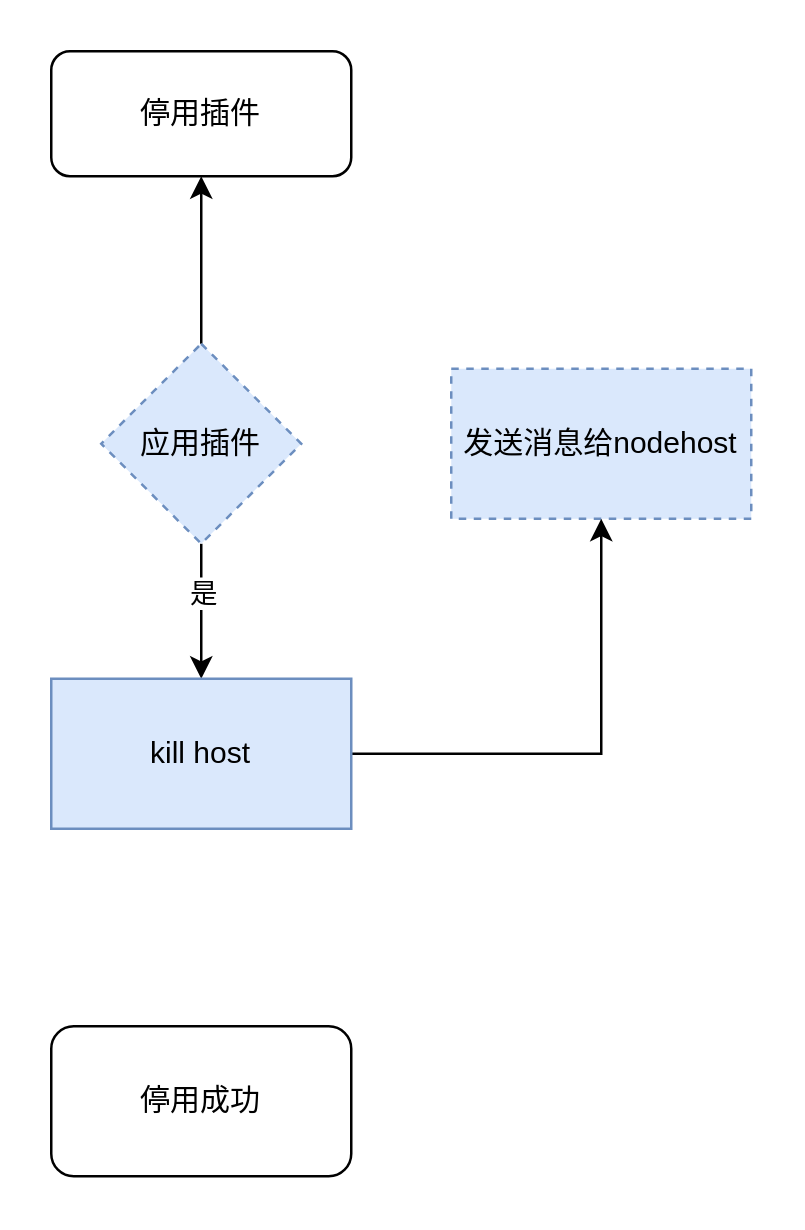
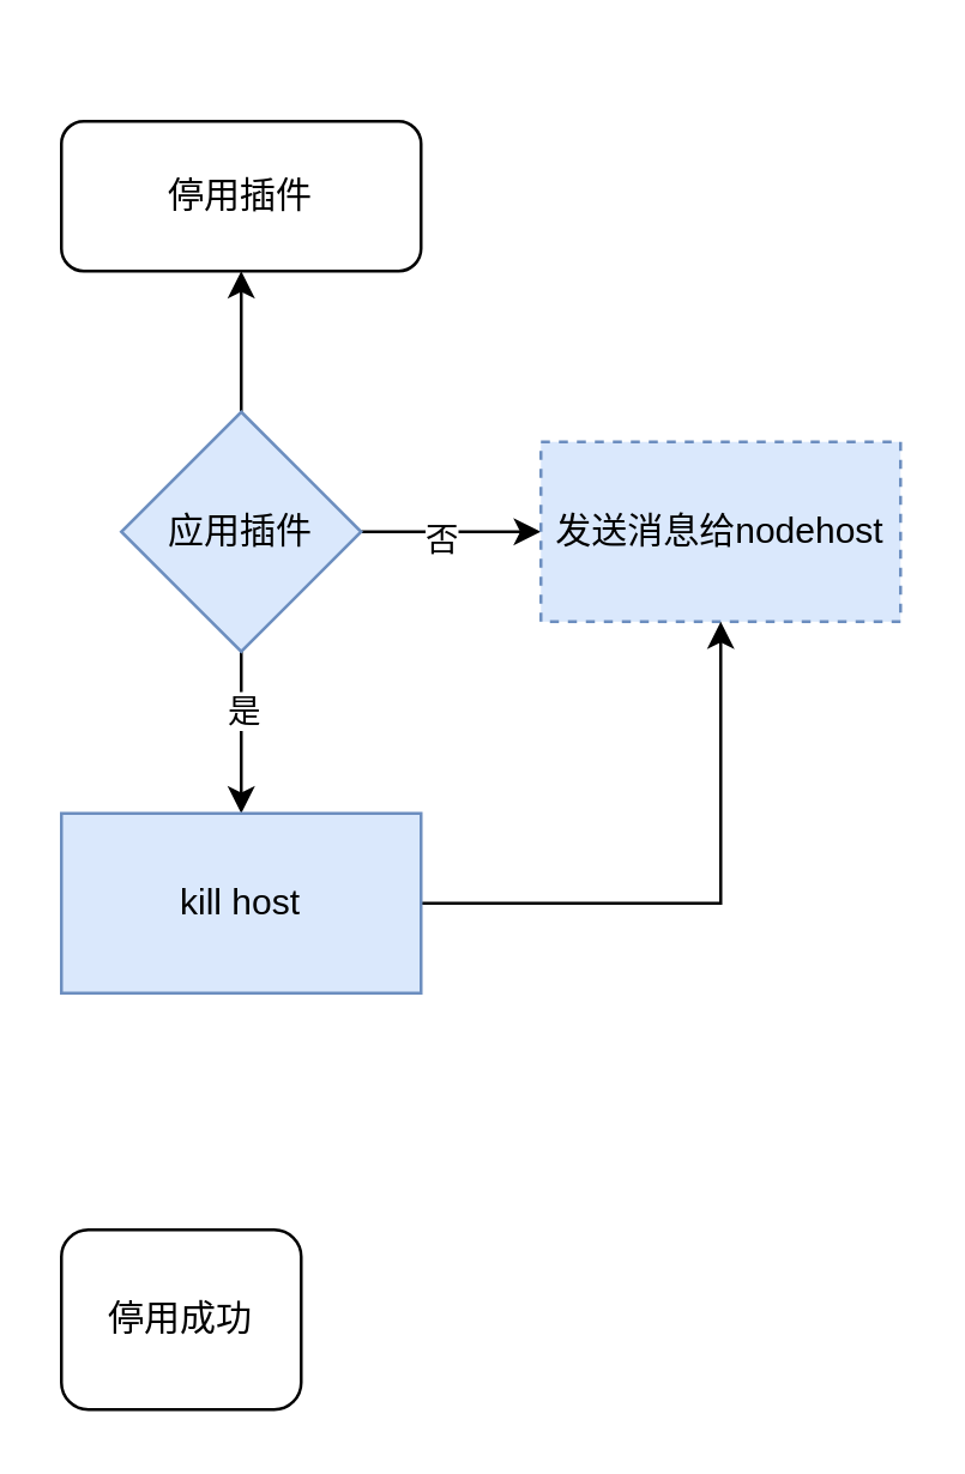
- <mxCell id="2" value="停用插件" style="rounded=1;whiteSpace=wrap;html=1;" parent="1" vertex="1"><mxGeometry x="20" y="20" width="120" height="50" as="geometry" /></mxCell>
+ <mxCell id="2" value="停用插件" style="rounded=1;whiteSpace=wrap;html=1;" parent="1" vertex="1"><mxGeometry x="20" y="40" width="120" height="50" as="geometry" /></mxCell>
- <mxCell id="8" value="应用插件" style="rhombus;whiteSpace=wrap;html=1;fillColor=#dae8fc;strokeColor=#6c8ebf;dashed=1;" parent="1" vertex="1"><mxGeometry x="40" y="137" width="80" height="80" as="geometry" /></mxCell>
+ <mxCell id="8" value="应用插件" style="rhombus;whiteSpace=wrap;html=1;fillColor=#dae8fc;strokeColor=#6c8ebf;" parent="1" vertex="1"><mxGeometry x="40" y="137" width="80" height="80" as="geometry" /></mxCell>
+ <mxCell id="3" value="" style="edgeStyle=orthogonalEdgeStyle;rounded=0;orthogonalLoop=1;jettySize=auto;html=1;" parent="1" source="8" target="9" edge="1"><mxGeometry relative="1" as="geometry" /></mxCell>
+ <mxCell id="4" value="否" style="edgeLabel;html=1;align=center;verticalAlign=middle;resizable=0;points=[];" parent="3" vertex="1" connectable="0"><mxGeometry x="-0.133" y="-2" relative="1" as="geometry"><mxPoint as="offset" /></mxGeometry></mxCell>
- <mxCell id="12" value="停用成功" style="rounded=1;whiteSpace=wrap;html=1;" parent="1" vertex="1"><mxGeometry x="20" y="410" width="120" height="60" as="geometry" /></mxCell>
+ <mxCell id="12" value="停用成功" style="rounded=1;whiteSpace=wrap;html=1;" parent="1" vertex="1"><mxGeometry x="20" y="410" width="80" height="60" as="geometry" /></mxCell>
